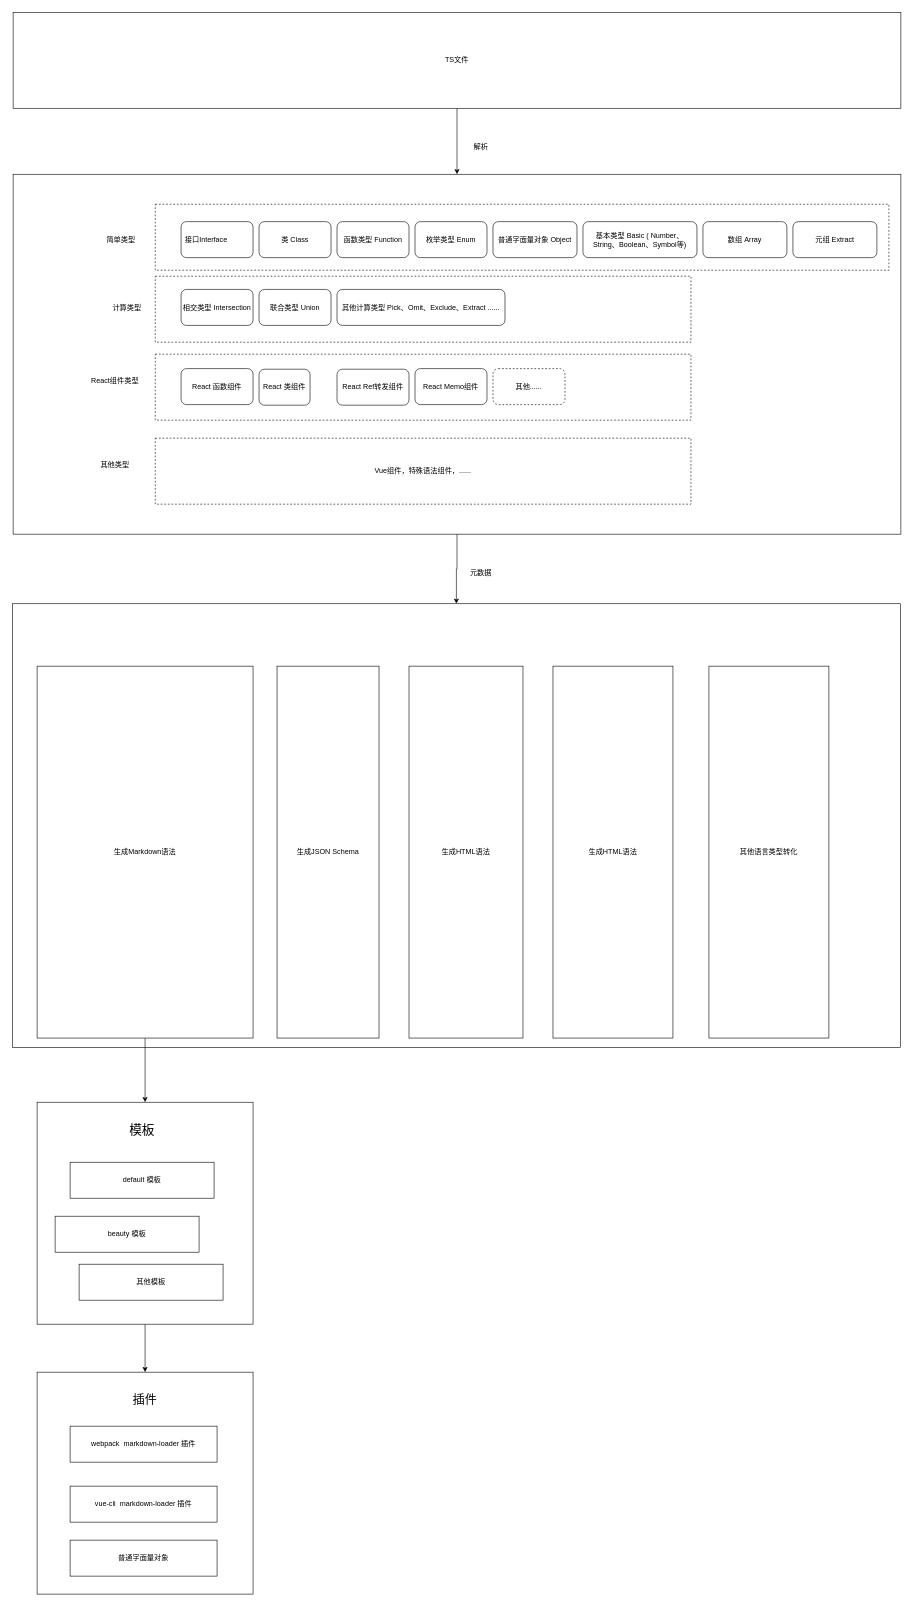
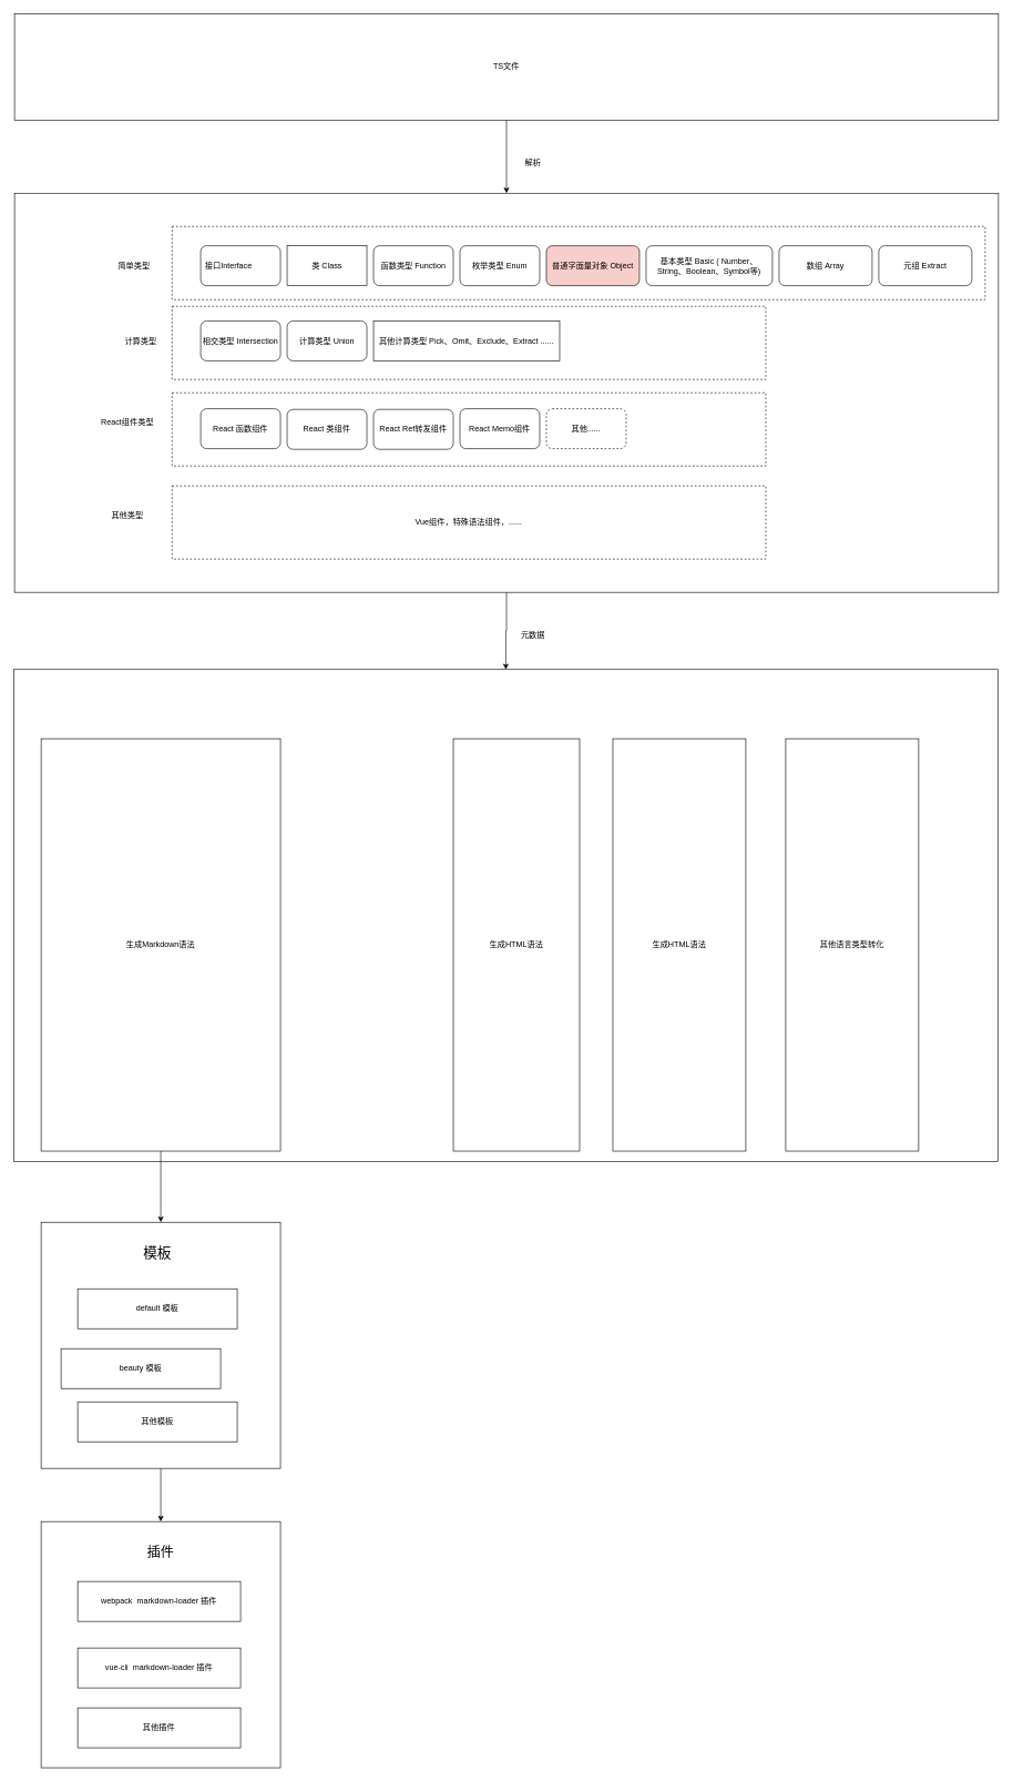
- <mxCell id="10" value="类 Class" style="rounded=1;whiteSpace=wrap;html=1;" vertex="1" parent="1"><mxGeometry x="431" y="369" width="120" height="60" as="geometry" /></mxCell>
+ <mxCell id="10" value="类 Class" style="whiteSpace=wrap;html=1;rounded=0;" vertex="1" parent="1"><mxGeometry x="431" y="369" width="120" height="60" as="geometry" /></mxCell>
- <mxCell id="12" value="普通字面量对象 Object" style="rounded=1;whiteSpace=wrap;html=1;" vertex="1" parent="1"><mxGeometry x="821" y="369" width="140" height="60" as="geometry" /></mxCell>
+ <mxCell id="12" value="普通字面量对象 Object" style="rounded=1;whiteSpace=wrap;html=1;fillColor=#f8cecc;" vertex="1" parent="1"><mxGeometry x="821" y="369" width="140" height="60" as="geometry" /></mxCell>
- <mxCell id="17" value="联合类型 Union" style="rounded=1;whiteSpace=wrap;html=1;" vertex="1" parent="1"><mxGeometry x="431" y="482" width="120" height="60" as="geometry" /></mxCell>
+ <mxCell id="17" value="计算类型 Union" style="rounded=1;whiteSpace=wrap;html=1;" vertex="1" parent="1"><mxGeometry x="431" y="482" width="120" height="60" as="geometry" /></mxCell>
- <mxCell id="18" value="其他计算类型 Pick、Omit、Exclude、Extract ......" style="rounded=1;whiteSpace=wrap;html=1;" vertex="1" parent="1"><mxGeometry x="561" y="482" width="280" height="60" as="geometry" /></mxCell>
+ <mxCell id="18" value="其他计算类型 Pick、Omit、Exclude、Extract ......" style="whiteSpace=wrap;html=1;rounded=0;" vertex="1" parent="1"><mxGeometry x="561" y="482" width="280" height="60" as="geometry" /></mxCell>
- <mxCell id="24" value="React 类组件" style="rounded=1;whiteSpace=wrap;html=1;" vertex="1" parent="1"><mxGeometry x="431" y="615" width="85" height="60" as="geometry" /></mxCell>
+ <mxCell id="24" value="React 类组件" style="rounded=1;whiteSpace=wrap;html=1;" vertex="1" parent="1"><mxGeometry x="431" y="615" width="120" height="60" as="geometry" /></mxCell>
- <mxCell id="38" value="生成JSON Schema" style="rounded=0;whiteSpace=wrap;html=1;" vertex="1" parent="1"><mxGeometry x="461" y="1110" width="170" height="620" as="geometry" /></mxCell>
- <mxCell id="44" value="其他模板" style="rounded=0;whiteSpace=wrap;html=1;" vertex="1" parent="1"><mxGeometry x="131" y="2107" width="240" height="60" as="geometry" /></mxCell>
+ <mxCell id="44" value="其他模板" style="rounded=0;whiteSpace=wrap;html=1;" vertex="1" parent="1"><mxGeometry x="116" y="2107" width="240" height="60" as="geometry" /></mxCell>
- <mxCell id="49" value="普通字面量对象" style="rounded=0;whiteSpace=wrap;html=1;" vertex="1" parent="1"><mxGeometry x="116" y="2567" width="245" height="60" as="geometry" /></mxCell>
+ <mxCell id="49" value="其他插件" style="rounded=0;whiteSpace=wrap;html=1;" vertex="1" parent="1"><mxGeometry x="116" y="2567" width="245" height="60" as="geometry" /></mxCell>
